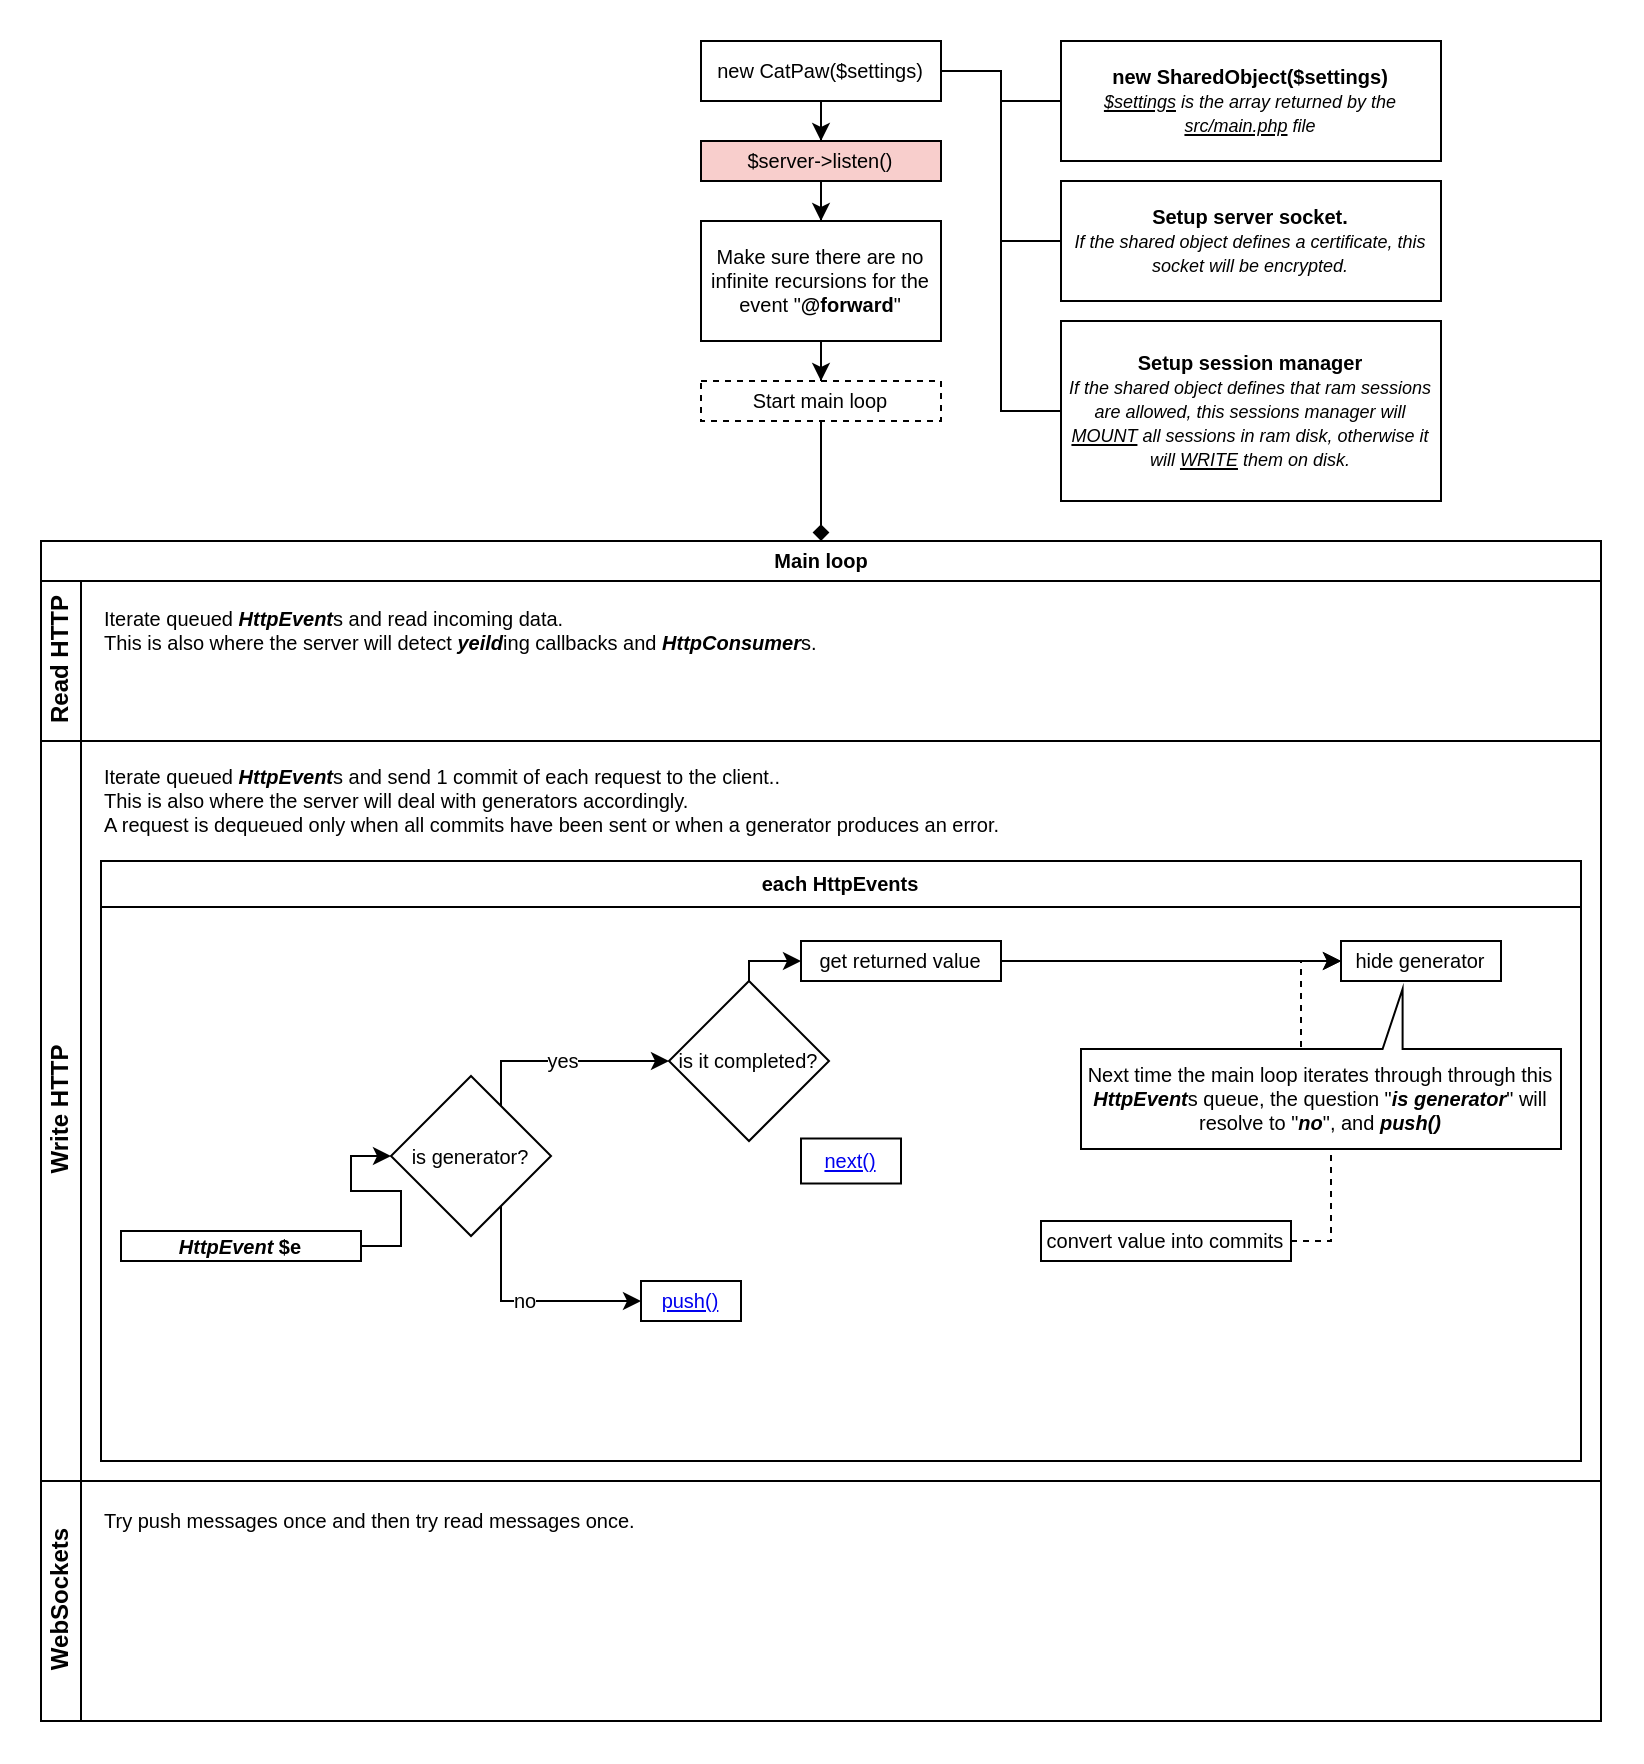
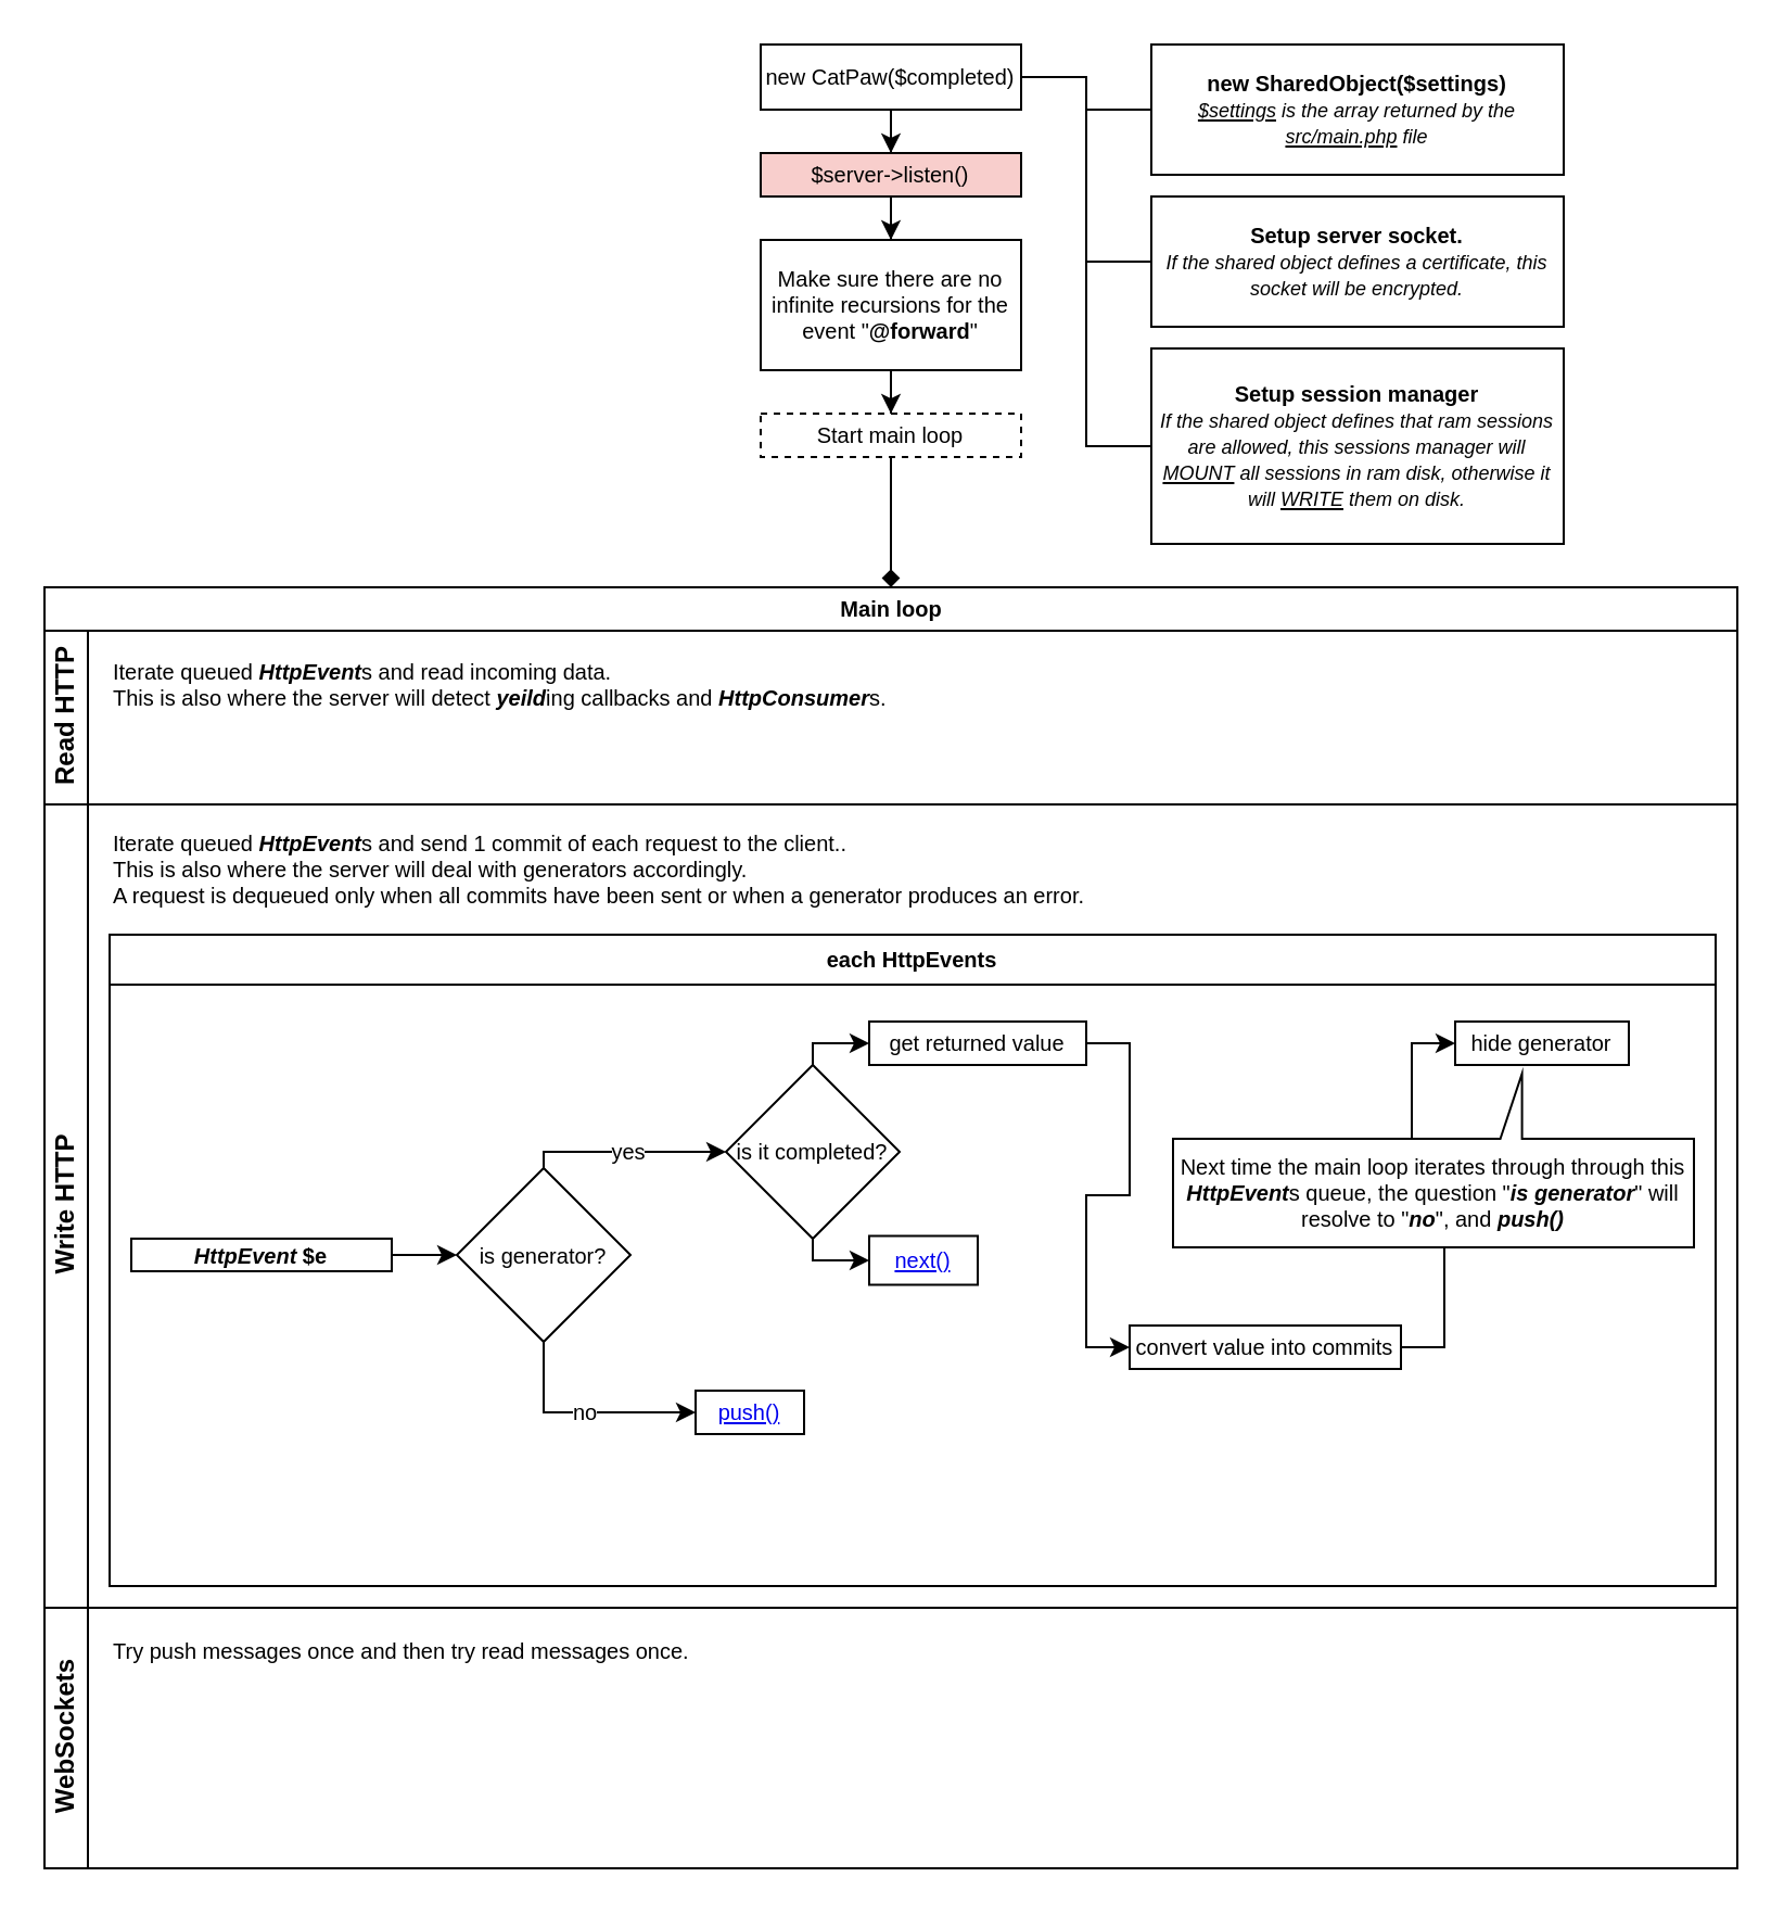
- <mxCell id="5" value="new CatPaw($settings)" style="rounded=0;whiteSpace=wrap;html=1;fontSize=10;" vertex="1" parent="1"><mxGeometry x="350" y="20" width="120" height="30" as="geometry" /></mxCell>
+ <mxCell id="5" value="new CatPaw($completed)" style="rounded=0;whiteSpace=wrap;html=1;fontSize=10;" vertex="1" parent="1"><mxGeometry x="350" y="20" width="120" height="30" as="geometry" /></mxCell>
- <mxCell id="31" style="edgeStyle=orthogonalEdgeStyle;rounded=0;orthogonalLoop=1;jettySize=auto;html=1;endArrow=classic;endFill=1;strokeColor=#000000;fontSize=10;" edge="1" parent="21" source="32" target="35"><mxGeometry relative="1" as="geometry" /></mxCell>
+ <mxCell id="31" style="edgeStyle=orthogonalEdgeStyle;rounded=0;orthogonalLoop=1;jettySize=auto;html=1;entryX=0;entryY=0.5;entryDx=0;entryDy=0;endArrow=classic;endFill=1;strokeColor=#000000;fontSize=10;" edge="1" parent="21" source="32" target="34"><mxGeometry relative="1" as="geometry" /></mxCell>
- <mxCell id="26" value="is generator?" style="rhombus;whiteSpace=wrap;html=1;fontSize=10;" vertex="1" parent="21"><mxGeometry x="145" y="107.5" width="80" height="80" as="geometry" /></mxCell>
+ <mxCell id="26" value="is generator?" style="rhombus;whiteSpace=wrap;html=1;fontSize=10;" vertex="1" parent="21"><mxGeometry x="160" y="107.5" width="80" height="80" as="geometry" /></mxCell>
+ <mxCell id="27" style="edgeStyle=orthogonalEdgeStyle;rounded=0;orthogonalLoop=1;jettySize=auto;html=1;entryX=0;entryY=0.5;entryDx=0;entryDy=0;endArrow=classic;endFill=1;strokeColor=#000000;fontSize=10;" edge="1" parent="21" source="29" target="30"><mxGeometry relative="1" as="geometry"><Array as="points"><mxPoint x="324" y="150" /></Array></mxGeometry></mxCell>
- <mxCell id="33" style="edgeStyle=orthogonalEdgeStyle;rounded=0;orthogonalLoop=1;jettySize=auto;html=1;entryX=0;entryY=0.5;entryDx=0;entryDy=0;endArrow=classic;endFill=1;strokeColor=#000000;fontSize=10;dashed=1;" edge="1" parent="21" source="34" target="35"><mxGeometry relative="1" as="geometry" /></mxCell>
+ <mxCell id="33" style="edgeStyle=orthogonalEdgeStyle;rounded=0;orthogonalLoop=1;jettySize=auto;html=1;entryX=0;entryY=0.5;entryDx=0;entryDy=0;endArrow=classic;endFill=1;strokeColor=#000000;fontSize=10;" edge="1" parent="21" source="34" target="35"><mxGeometry relative="1" as="geometry" /></mxCell>
- <mxCell id="23" value="&lt;b&gt;&lt;i&gt;HttpEvent&lt;/i&gt; $e&lt;/b&gt;" style="rounded=0;whiteSpace=wrap;html=1;fontSize=10;" vertex="1" parent="21"><mxGeometry x="10" y="185" width="120" height="15" as="geometry" /></mxCell>
+ <mxCell id="23" value="&lt;b&gt;&lt;i&gt;HttpEvent&lt;/i&gt; $e&lt;/b&gt;" style="rounded=0;whiteSpace=wrap;html=1;fontSize=10;" vertex="1" parent="21"><mxGeometry x="10" y="140" width="120" height="15" as="geometry" /></mxCell>
